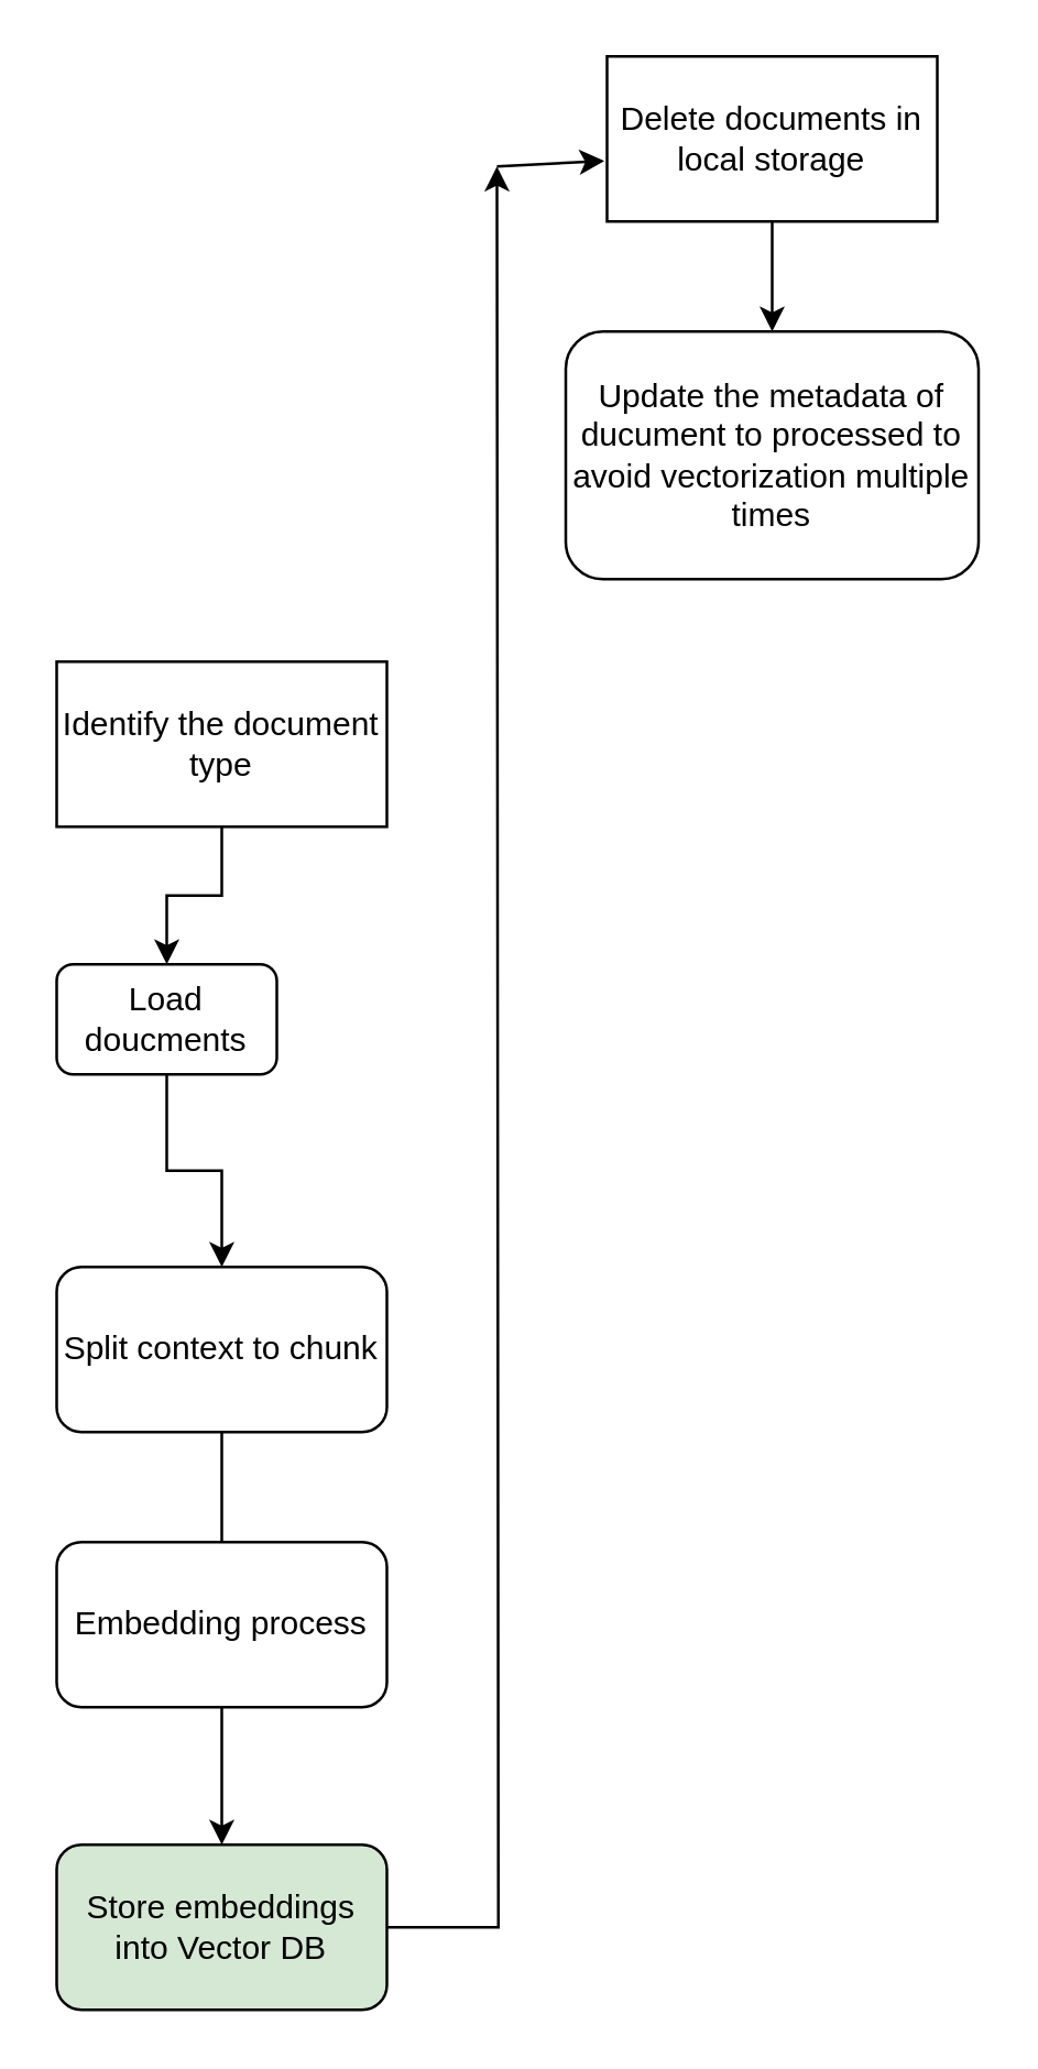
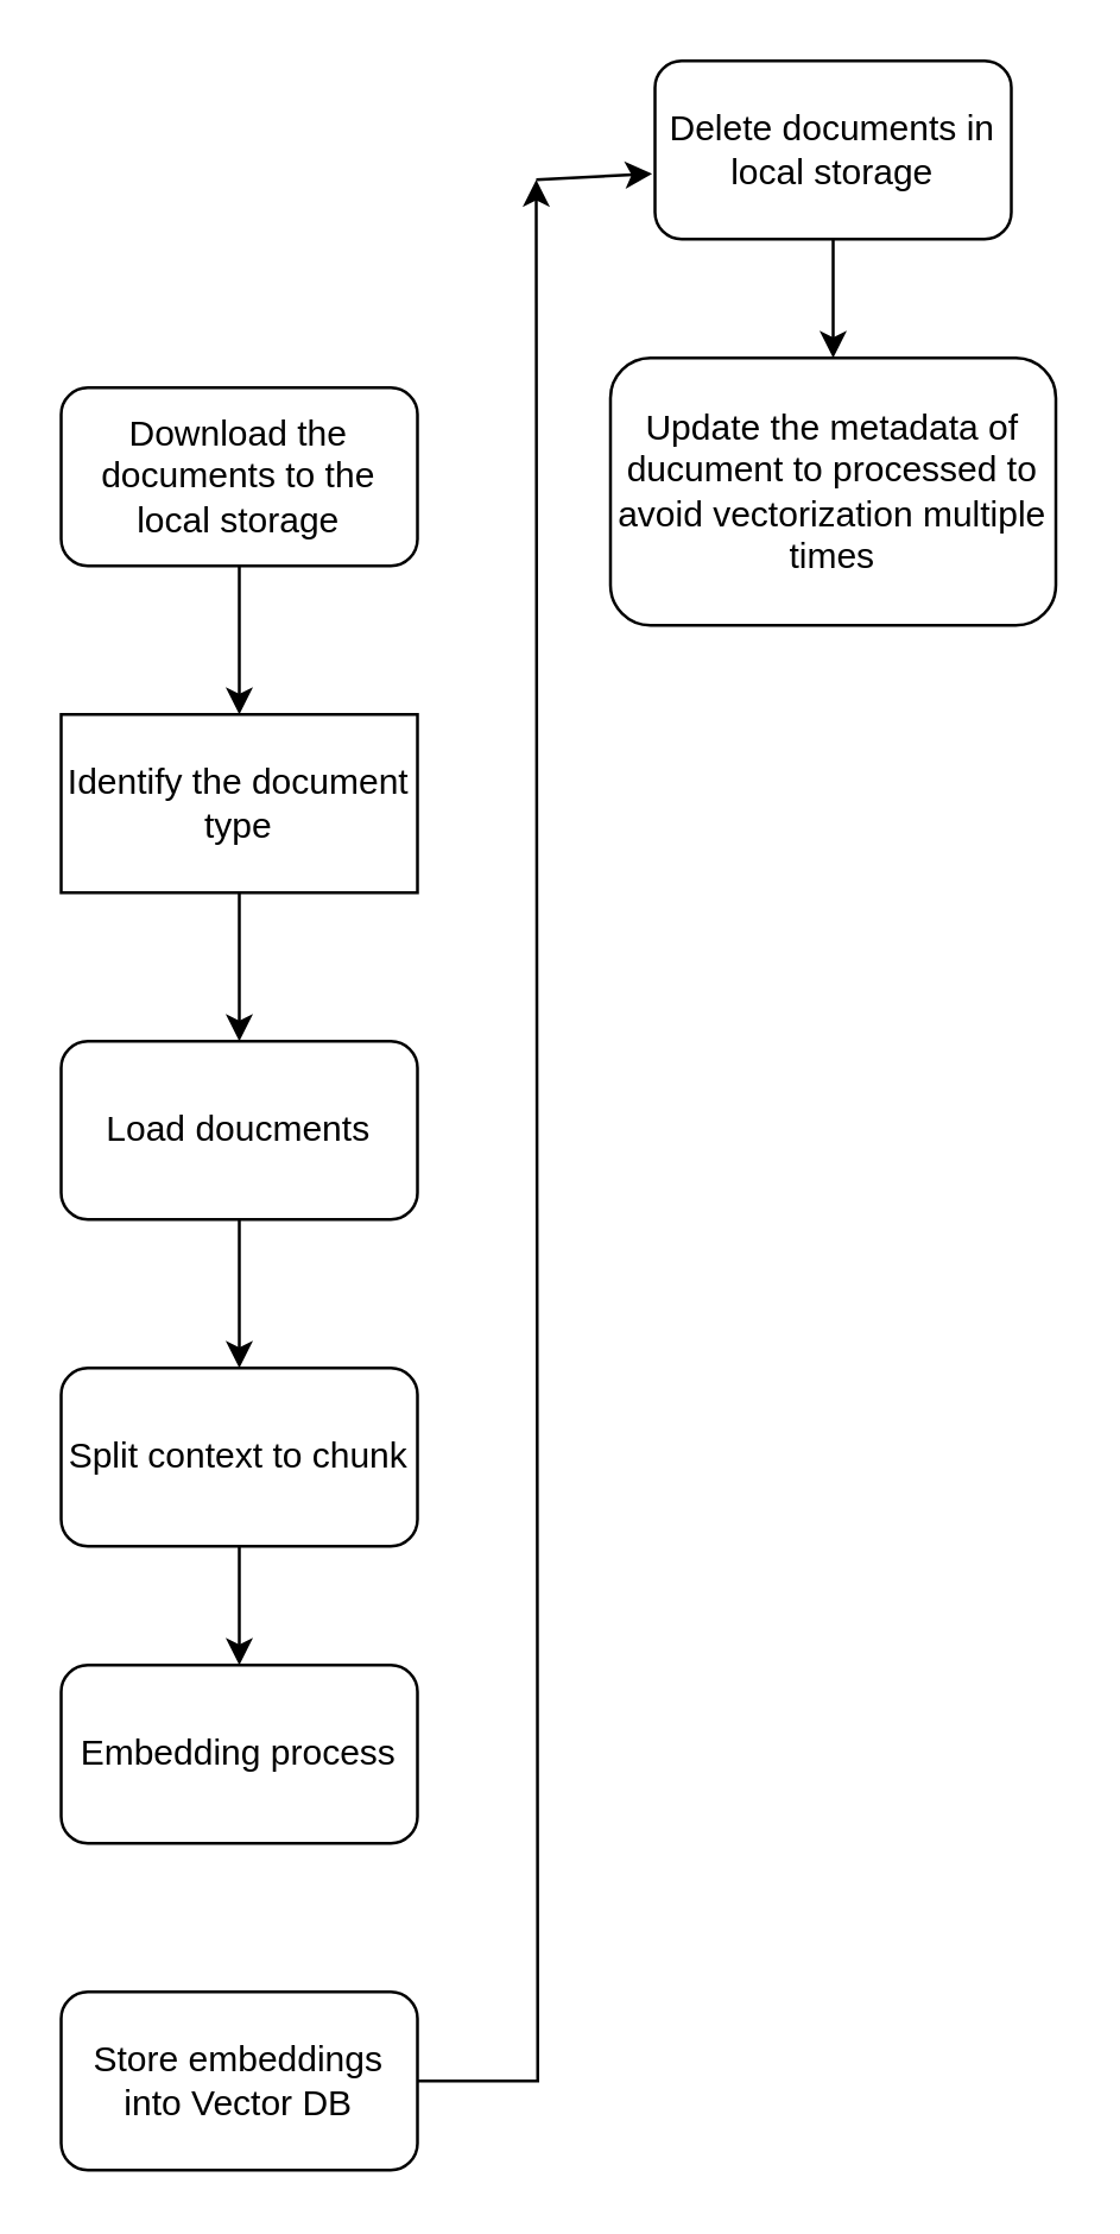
- <mxCell id="15" value="Delete documents in local storage" style="whiteSpace=wrap;html=1;rounded=0;" parent="1" vertex="1"><mxGeometry x="220" y="20" width="120" height="60" as="geometry" /></mxCell>
+ <mxCell id="15" value="Delete documents in local storage" style="rounded=1;whiteSpace=wrap;html=1;" parent="1" vertex="1"><mxGeometry x="220" y="20" width="120" height="60" as="geometry" /></mxCell>
+ <mxCell id="3" value="Download the documents to the local storage" style="rounded=1;whiteSpace=wrap;html=1;" parent="1" vertex="1"><mxGeometry x="20" y="130" width="120" height="60" as="geometry" /></mxCell>
+ <mxCell id="2" style="edgeStyle=orthogonalEdgeStyle;rounded=0;orthogonalLoop=1;jettySize=auto;html=1;exitX=0.5;exitY=1;exitDx=0;exitDy=0;entryX=0.5;entryY=0;entryDx=0;entryDy=0;" parent="1" source="3" target="5" edge="1"><mxGeometry relative="1" as="geometry" /></mxCell>
- <mxCell id="7" value="Load doucments" style="rounded=1;whiteSpace=wrap;html=1;" parent="1" vertex="1"><mxGeometry x="20" y="350" width="80" height="40" as="geometry" /></mxCell>
+ <mxCell id="7" value="Load doucments" style="rounded=1;whiteSpace=wrap;html=1;" parent="1" vertex="1"><mxGeometry x="20" y="350" width="120" height="60" as="geometry" /></mxCell>
- <mxCell id="8" style="edgeStyle=orthogonalEdgeStyle;rounded=0;orthogonalLoop=1;jettySize=auto;html=1;exitX=0.5;exitY=1;exitDx=0;exitDy=0;entryX=0.5;entryY=0;entryDx=0;entryDy=0;endArrow=none;" parent="1" source="9" target="11" edge="1"><mxGeometry relative="1" as="geometry" /></mxCell>
+ <mxCell id="8" style="edgeStyle=orthogonalEdgeStyle;rounded=0;orthogonalLoop=1;jettySize=auto;html=1;exitX=0.5;exitY=1;exitDx=0;exitDy=0;entryX=0.5;entryY=0;entryDx=0;entryDy=0;" parent="1" source="9" target="11" edge="1"><mxGeometry relative="1" as="geometry" /></mxCell>
- <mxCell id="10" style="edgeStyle=orthogonalEdgeStyle;rounded=0;orthogonalLoop=1;jettySize=auto;html=1;exitX=0.5;exitY=1;exitDx=0;exitDy=0;entryX=0.5;entryY=0;entryDx=0;entryDy=0;" parent="1" source="11" target="13" edge="1"><mxGeometry relative="1" as="geometry" /></mxCell>
- <mxCell id="13" value="Store embeddings into Vector DB" style="rounded=1;whiteSpace=wrap;html=1;fillColor=#d5e8d4;" parent="1" vertex="1"><mxGeometry x="20" y="670" width="120" height="60" as="geometry" /></mxCell>
+ <mxCell id="13" value="Store embeddings into Vector DB" style="rounded=1;whiteSpace=wrap;html=1;" parent="1" vertex="1"><mxGeometry x="20" y="670" width="120" height="60" as="geometry" /></mxCell>
